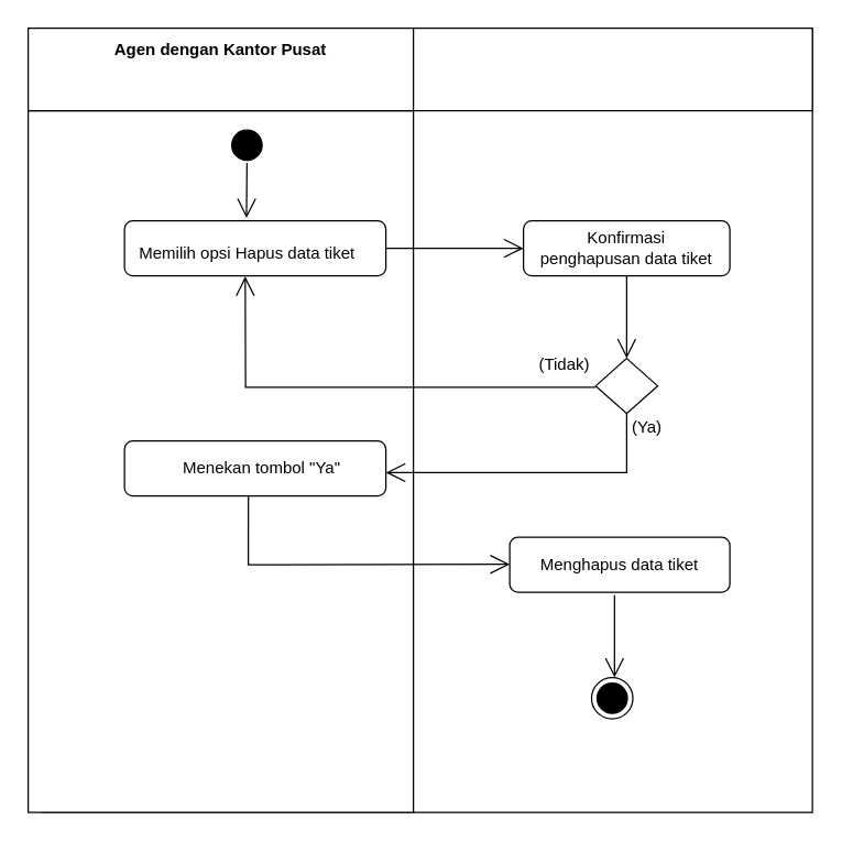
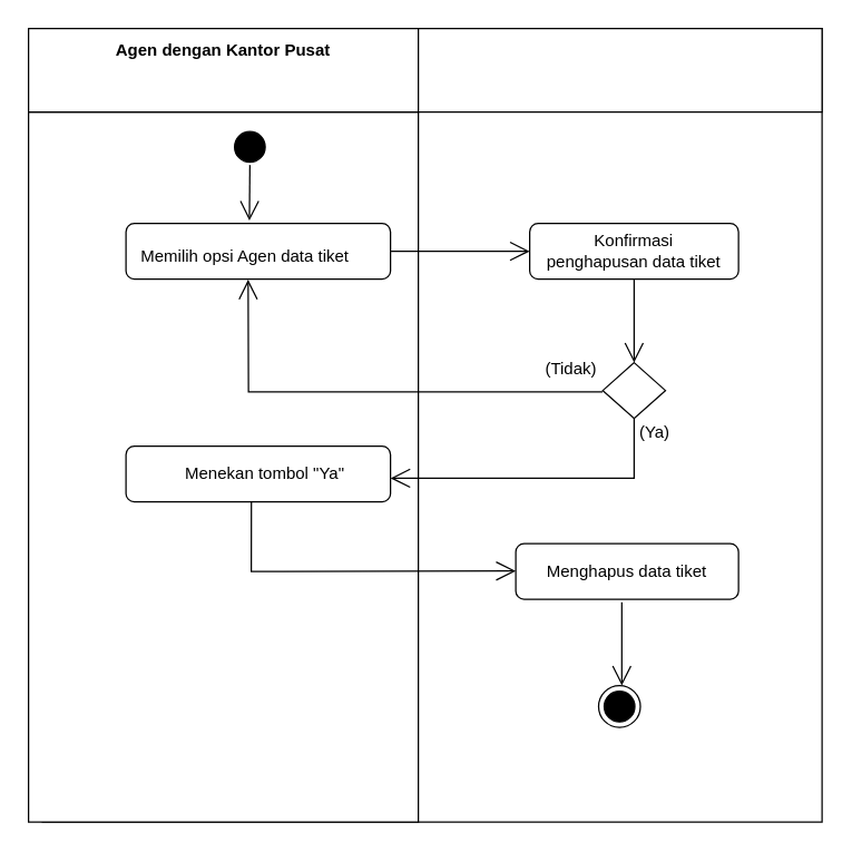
- <mxCell id="8" value="Memilih opsi Hapus data tiket" style="text;strokeColor=none;fillColor=none;spacingLeft=4;spacingRight=4;overflow=hidden;rotatable=0;points=[[0,0.5],[1,0.5]];portConstraint=eastwest;fontSize=12;" parent="1" vertex="1"><mxGeometry x="95" y="170" width="170" height="30" as="geometry" /></mxCell>
+ <mxCell id="8" value="Memilih opsi Agen data tiket" style="text;strokeColor=none;fillColor=none;spacingLeft=4;spacingRight=4;overflow=hidden;rotatable=0;points=[[0,0.5],[1,0.5]];portConstraint=eastwest;fontSize=12;" parent="1" vertex="1"><mxGeometry x="95" y="170" width="170" height="30" as="geometry" /></mxCell>
